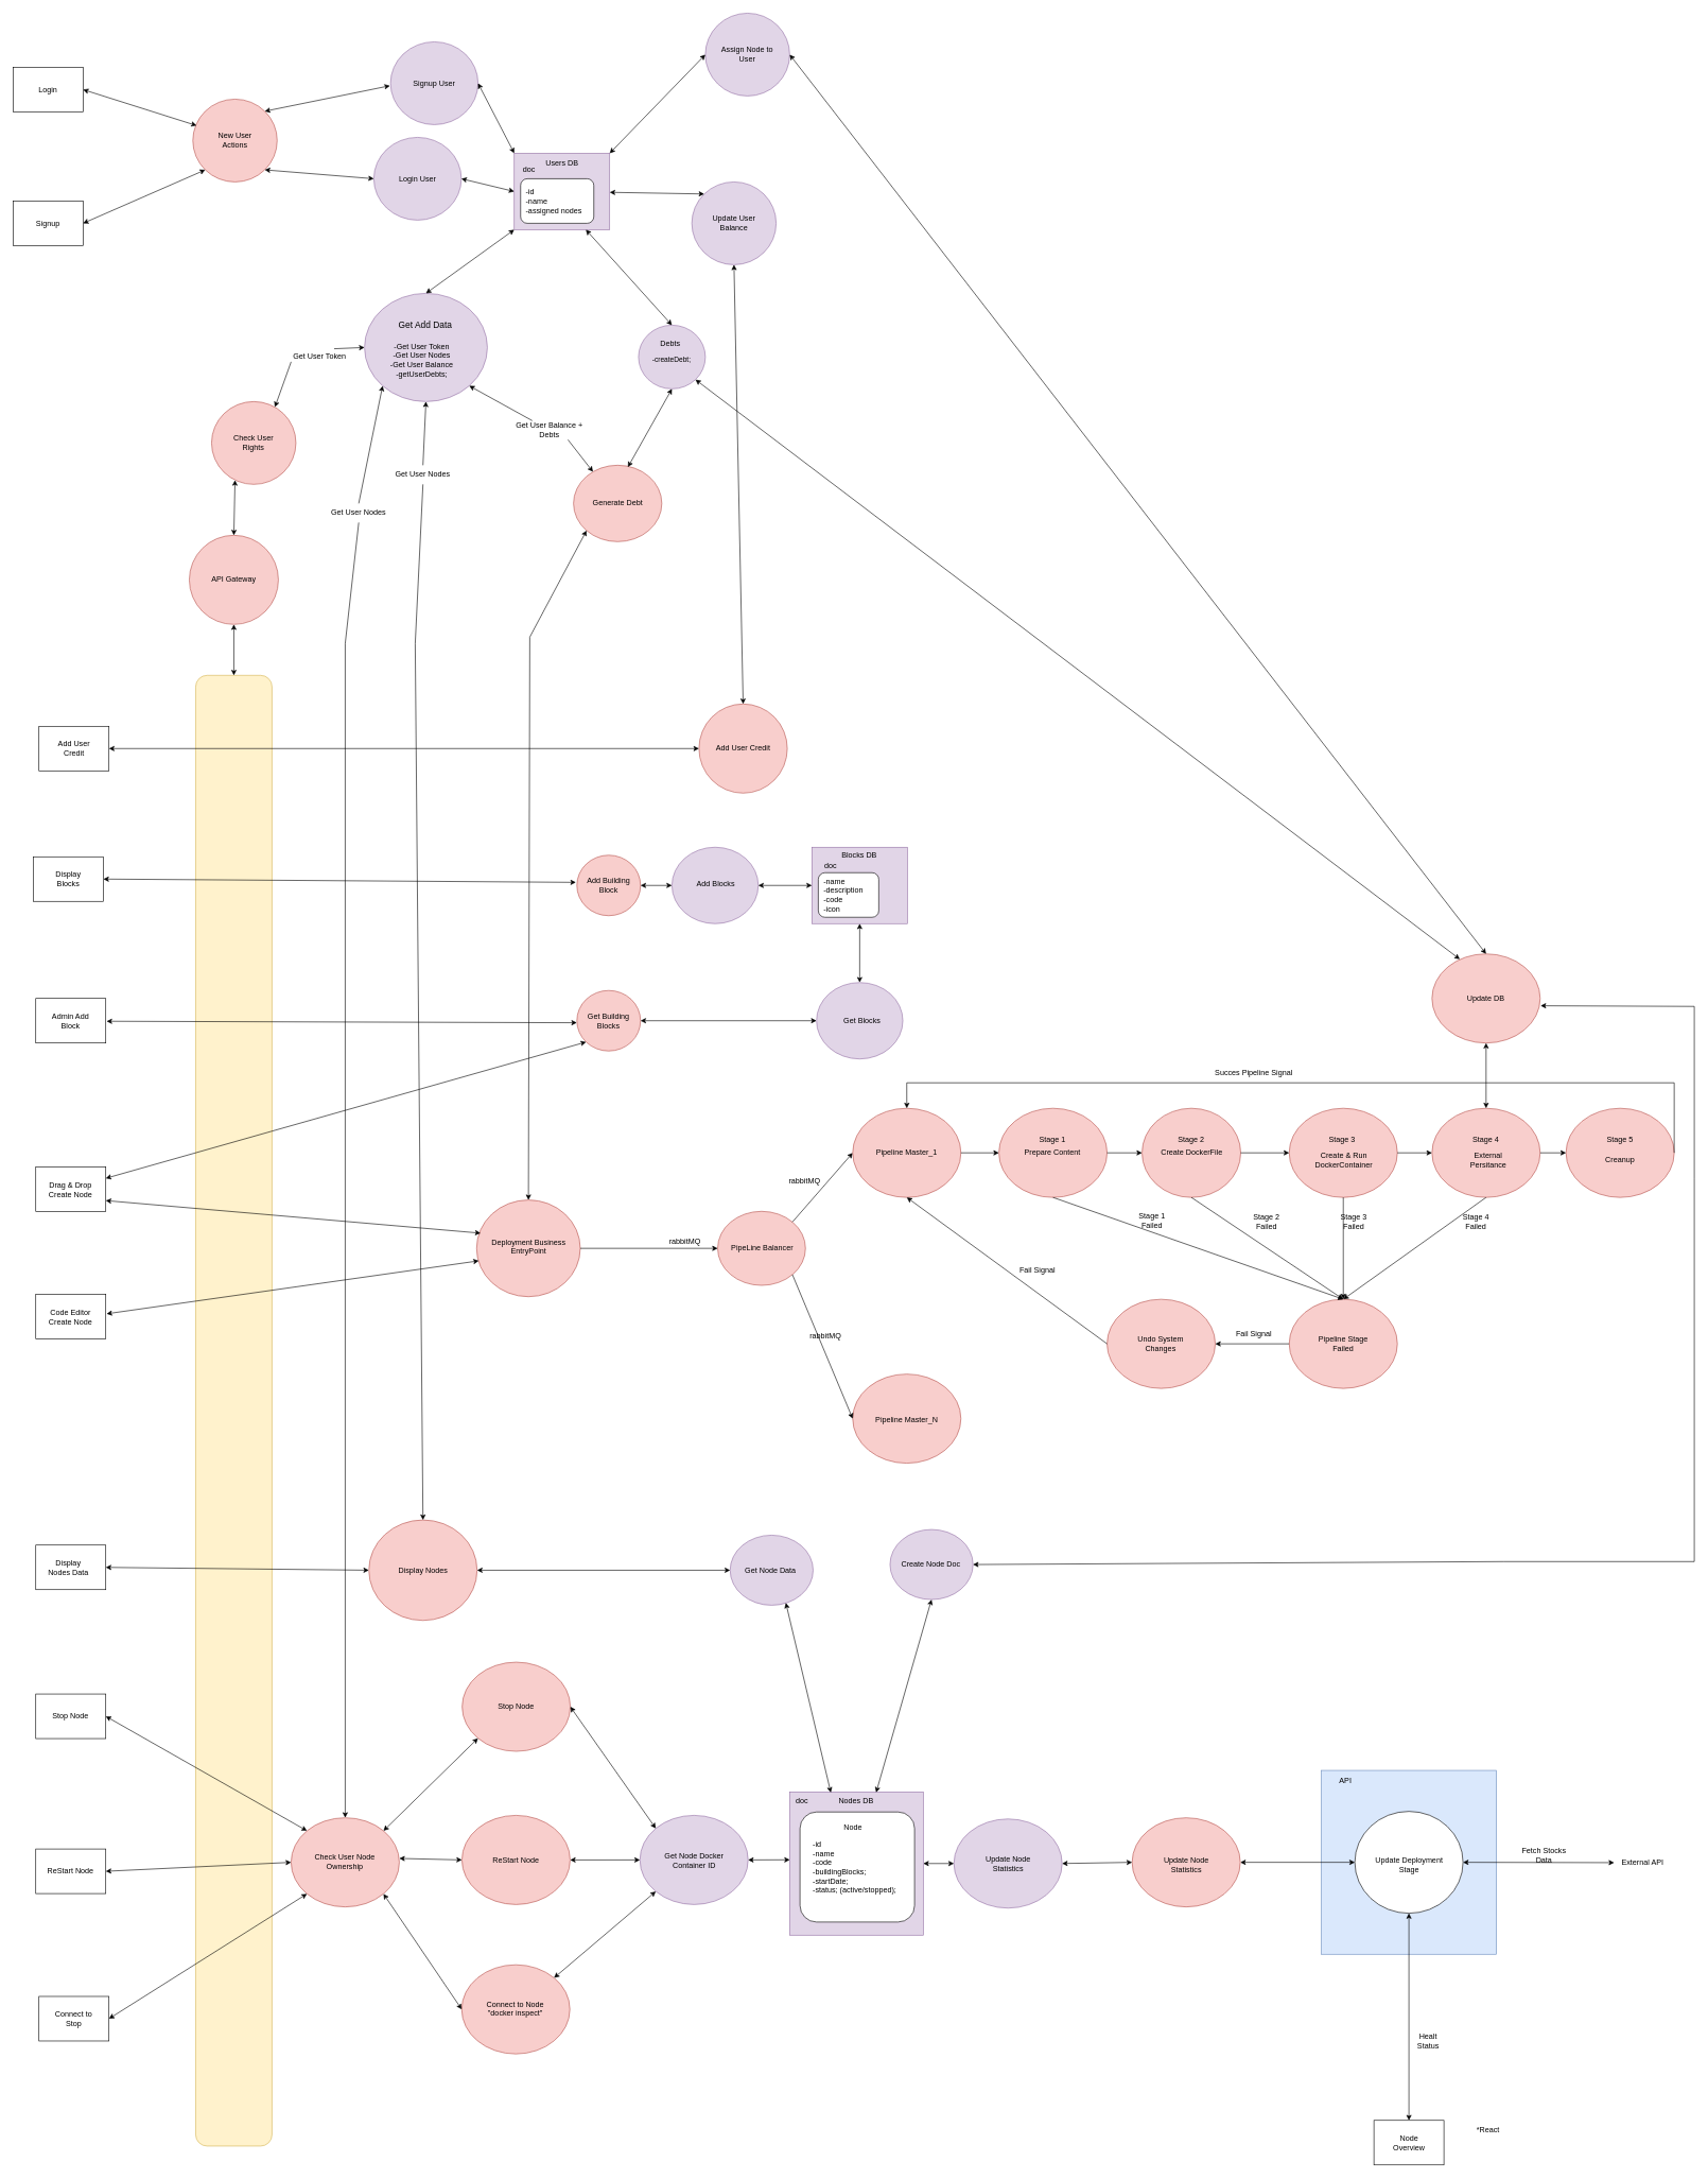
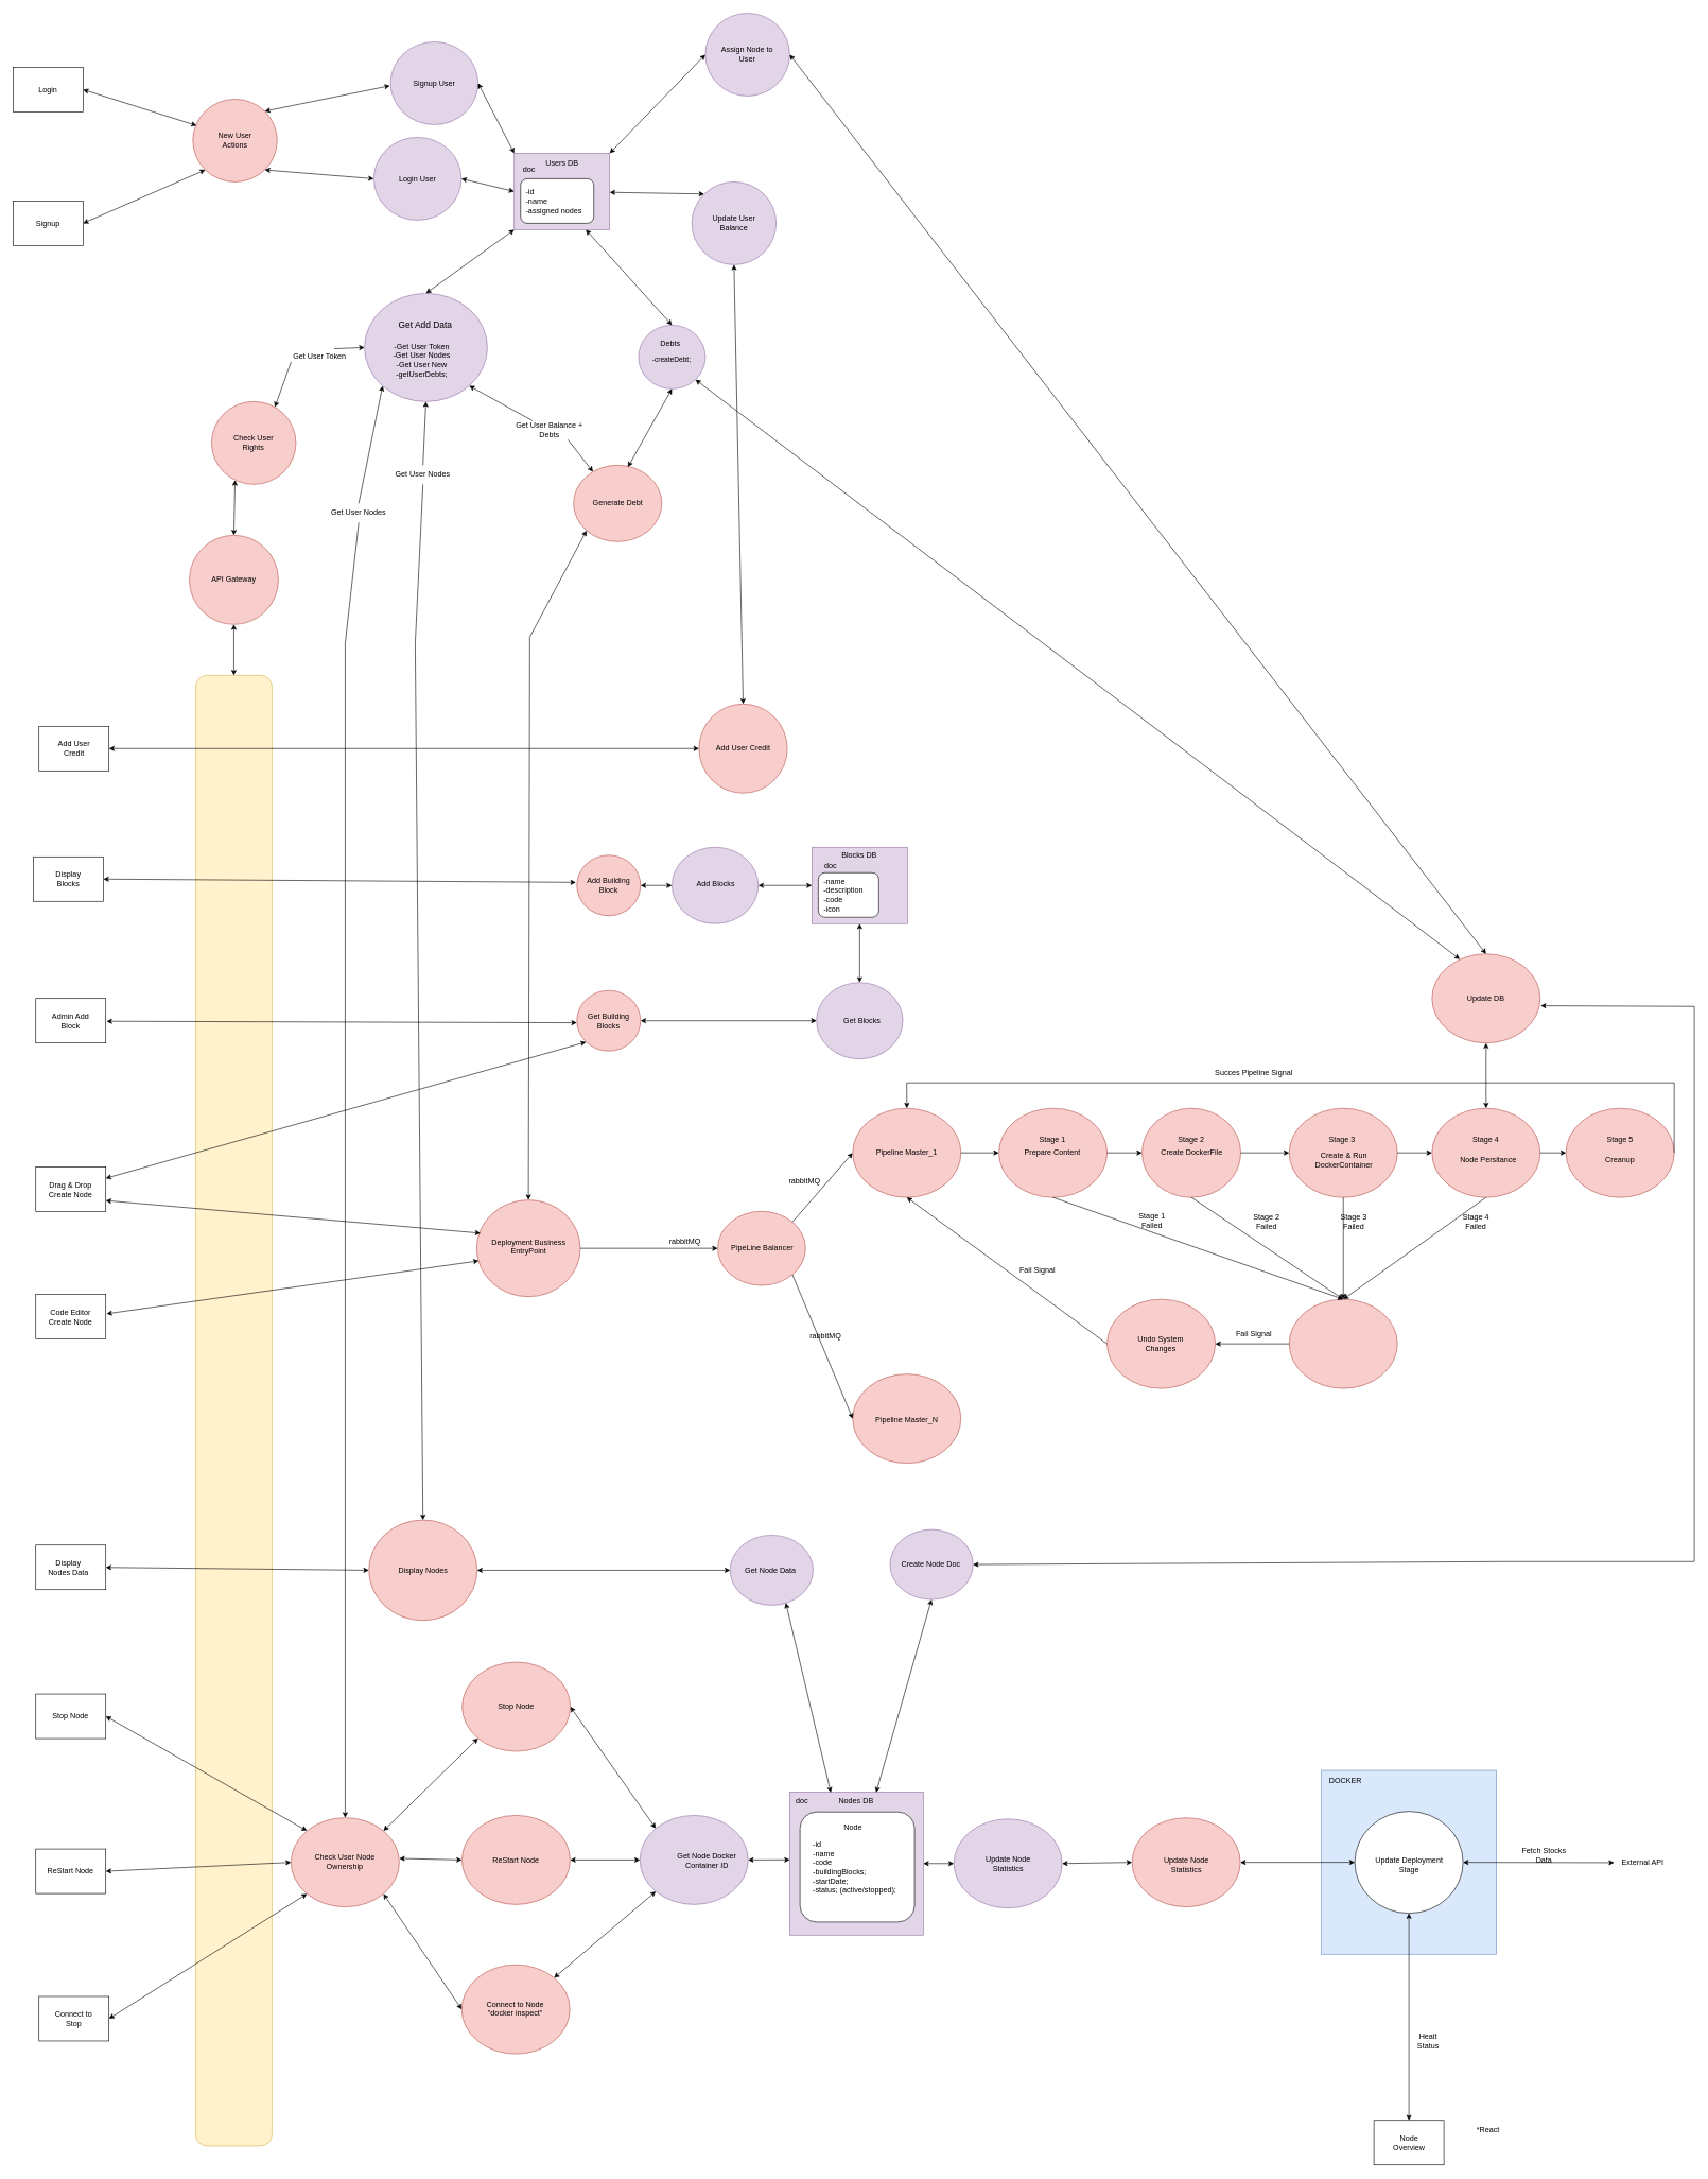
- <mxCell id="216" value="&lt;div&gt;&lt;font style=&quot;font-size: 12px;&quot;&gt;-Get User Token&lt;/font&gt;&lt;/div&gt;&lt;div&gt;&lt;font style=&quot;font-size: 12px;&quot;&gt;-Get User Nodes&lt;/font&gt;&lt;/div&gt;&lt;div&gt;&lt;font style=&quot;font-size: 12px;&quot;&gt;-Get User Balance&lt;/font&gt;&lt;/div&gt;&lt;div&gt;&lt;font style=&quot;font-size: 12px;&quot;&gt;-getUserDebts;&lt;/font&gt;&lt;/div&gt;" style="text;html=1;strokeColor=none;fillColor=none;align=center;verticalAlign=middle;whiteSpace=wrap;rounded=0;" vertex="1" parent="1"><mxGeometry x="592" y="530" width="141.25" height="70" as="geometry" /></mxCell>
+ <mxCell id="216" value="&lt;div&gt;&lt;font style=&quot;font-size: 12px;&quot;&gt;-Get User Token&lt;/font&gt;&lt;/div&gt;&lt;div&gt;&lt;font style=&quot;font-size: 12px;&quot;&gt;-Get User Nodes&lt;/font&gt;&lt;/div&gt;&lt;div&gt;&lt;font style=&quot;font-size: 12px;&quot;&gt;-Get User New&lt;/font&gt;&lt;/div&gt;&lt;div&gt;&lt;font style=&quot;font-size: 12px;&quot;&gt;-getUserDebts;&lt;/font&gt;&lt;/div&gt;" style="text;html=1;strokeColor=none;fillColor=none;align=center;verticalAlign=middle;whiteSpace=wrap;rounded=0;" vertex="1" parent="1"><mxGeometry x="592" y="530" width="141.25" height="70" as="geometry" /></mxCell>
- <mxCell id="84" value="External Persitance " style="text;html=1;strokeColor=none;fillColor=none;align=center;verticalAlign=middle;whiteSpace=wrap;rounded=0;" parent="1" vertex="1"><mxGeometry x="2286.66" y="1802.5" width="103.44" height="37.5" as="geometry" /></mxCell>
+ <mxCell id="84" value="Node Persitance " style="text;html=1;strokeColor=none;fillColor=none;align=center;verticalAlign=middle;whiteSpace=wrap;rounded=0;" parent="1" vertex="1"><mxGeometry x="2286.66" y="1802.5" width="103.44" height="37.5" as="geometry" /></mxCell>
- <mxCell id="97" value="Pipeline Stage Failed" style="text;html=1;strokeColor=none;fillColor=none;align=center;verticalAlign=middle;whiteSpace=wrap;rounded=0;" parent="1" vertex="1"><mxGeometry x="2058.68" y="2091.25" width="103.44" height="37.5" as="geometry" /></mxCell>
- <mxCell id="131" value="API" style="text;html=1;strokeColor=none;fillColor=none;align=center;verticalAlign=middle;whiteSpace=wrap;rounded=0;" parent="1" vertex="1"><mxGeometry x="2068.55" y="2781.87" width="90" height="30" as="geometry" /></mxCell>
+ <mxCell id="131" value="DOCKER" style="text;html=1;strokeColor=none;fillColor=none;align=center;verticalAlign=middle;whiteSpace=wrap;rounded=0;" parent="1" vertex="1"><mxGeometry x="2068.55" y="2781.87" width="90" height="30" as="geometry" /></mxCell>
- <mxCell id="128" value="&lt;div&gt;Get Node Docker&lt;/div&gt;&lt;div&gt;Container ID&lt;/div&gt;" style="text;html=1;strokeColor=none;fillColor=none;align=center;verticalAlign=middle;whiteSpace=wrap;rounded=0;" parent="1" vertex="1"><mxGeometry x="1036.7" y="2880.61" width="106.87" height="80" as="geometry" /></mxCell>
+ <mxCell id="128" value="&lt;div&gt;Get Node Docker&lt;/div&gt;&lt;div&gt;Container ID&lt;/div&gt;" style="text;html=1;strokeColor=none;fillColor=none;align=center;verticalAlign=middle;whiteSpace=wrap;rounded=0;" parent="1" vertex="1"><mxGeometry x="1056.7" y="2880.61" width="106.87" height="80" as="geometry" /></mxCell>
